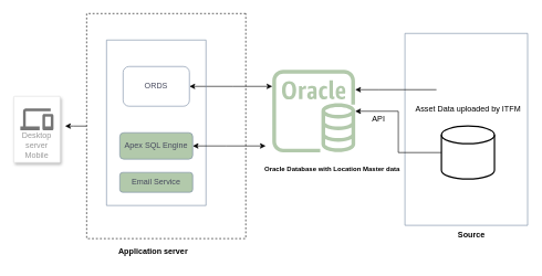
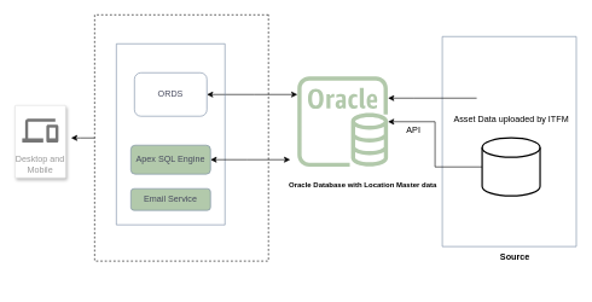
- <mxCell id="21" value="Desktop server Mobile" style="strokeColor=#dddddd;shadow=1;strokeWidth=1;rounded=1;absoluteArcSize=1;arcSize=2;labelPosition=center;verticalLabelPosition=middle;align=center;verticalAlign=bottom;spacingLeft=0;fontColor=#999999;fontSize=12;whiteSpace=wrap;spacingBottom=2;" vertex="1" parent="1"><mxGeometry x="20" y="145" width="70" height="100" as="geometry" /></mxCell>
+ <mxCell id="21" value="Desktop and Mobile" style="strokeColor=#dddddd;shadow=1;strokeWidth=1;rounded=1;absoluteArcSize=1;arcSize=2;labelPosition=center;verticalLabelPosition=middle;align=center;verticalAlign=bottom;spacingLeft=0;fontColor=#999999;fontSize=12;whiteSpace=wrap;spacingBottom=2;" vertex="1" parent="1"><mxGeometry x="20" y="145" width="70" height="100" as="geometry" /></mxCell>
- <mxCell id="19" value="Application server" style="text;html=1;align=center;verticalAlign=middle;resizable=0;points=[];autosize=1;strokeColor=none;fillColor=none;fontStyle=1" vertex="1" parent="1"><mxGeometry x="165" y="365" width="130" height="30" as="geometry" /></mxCell>
